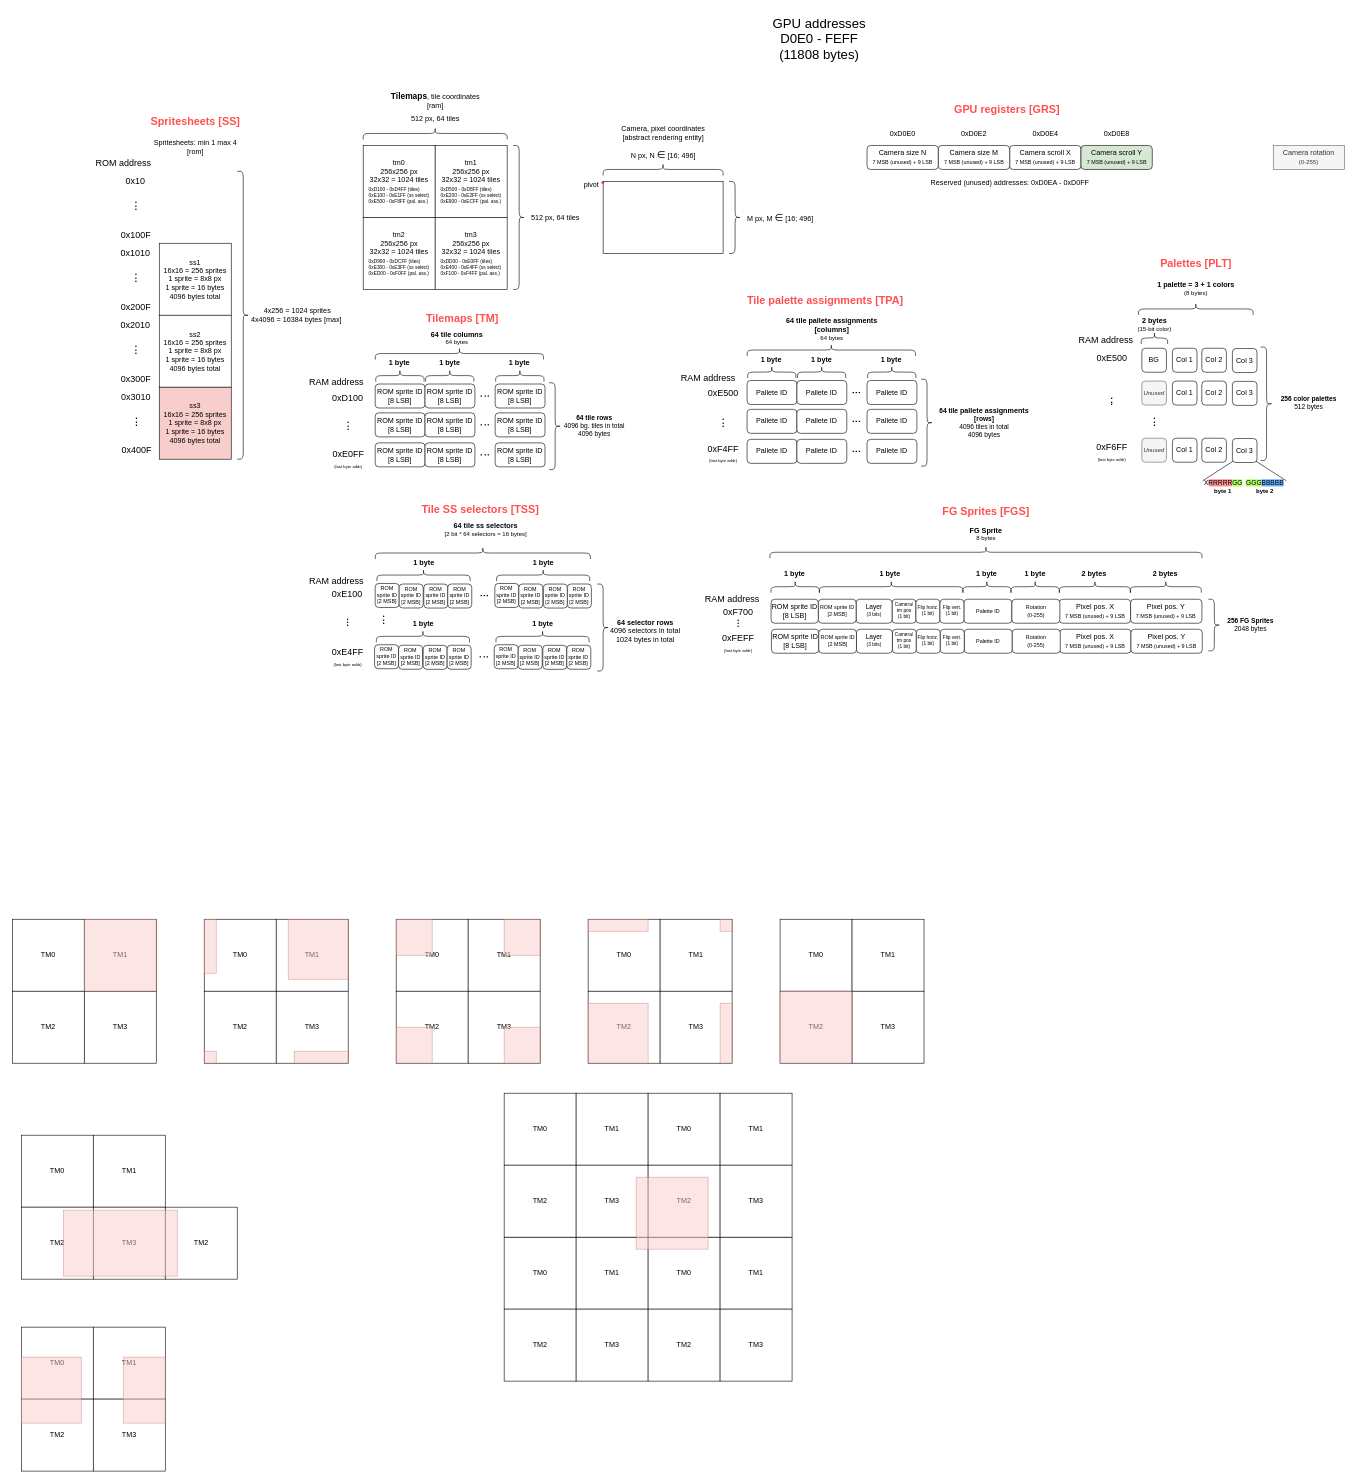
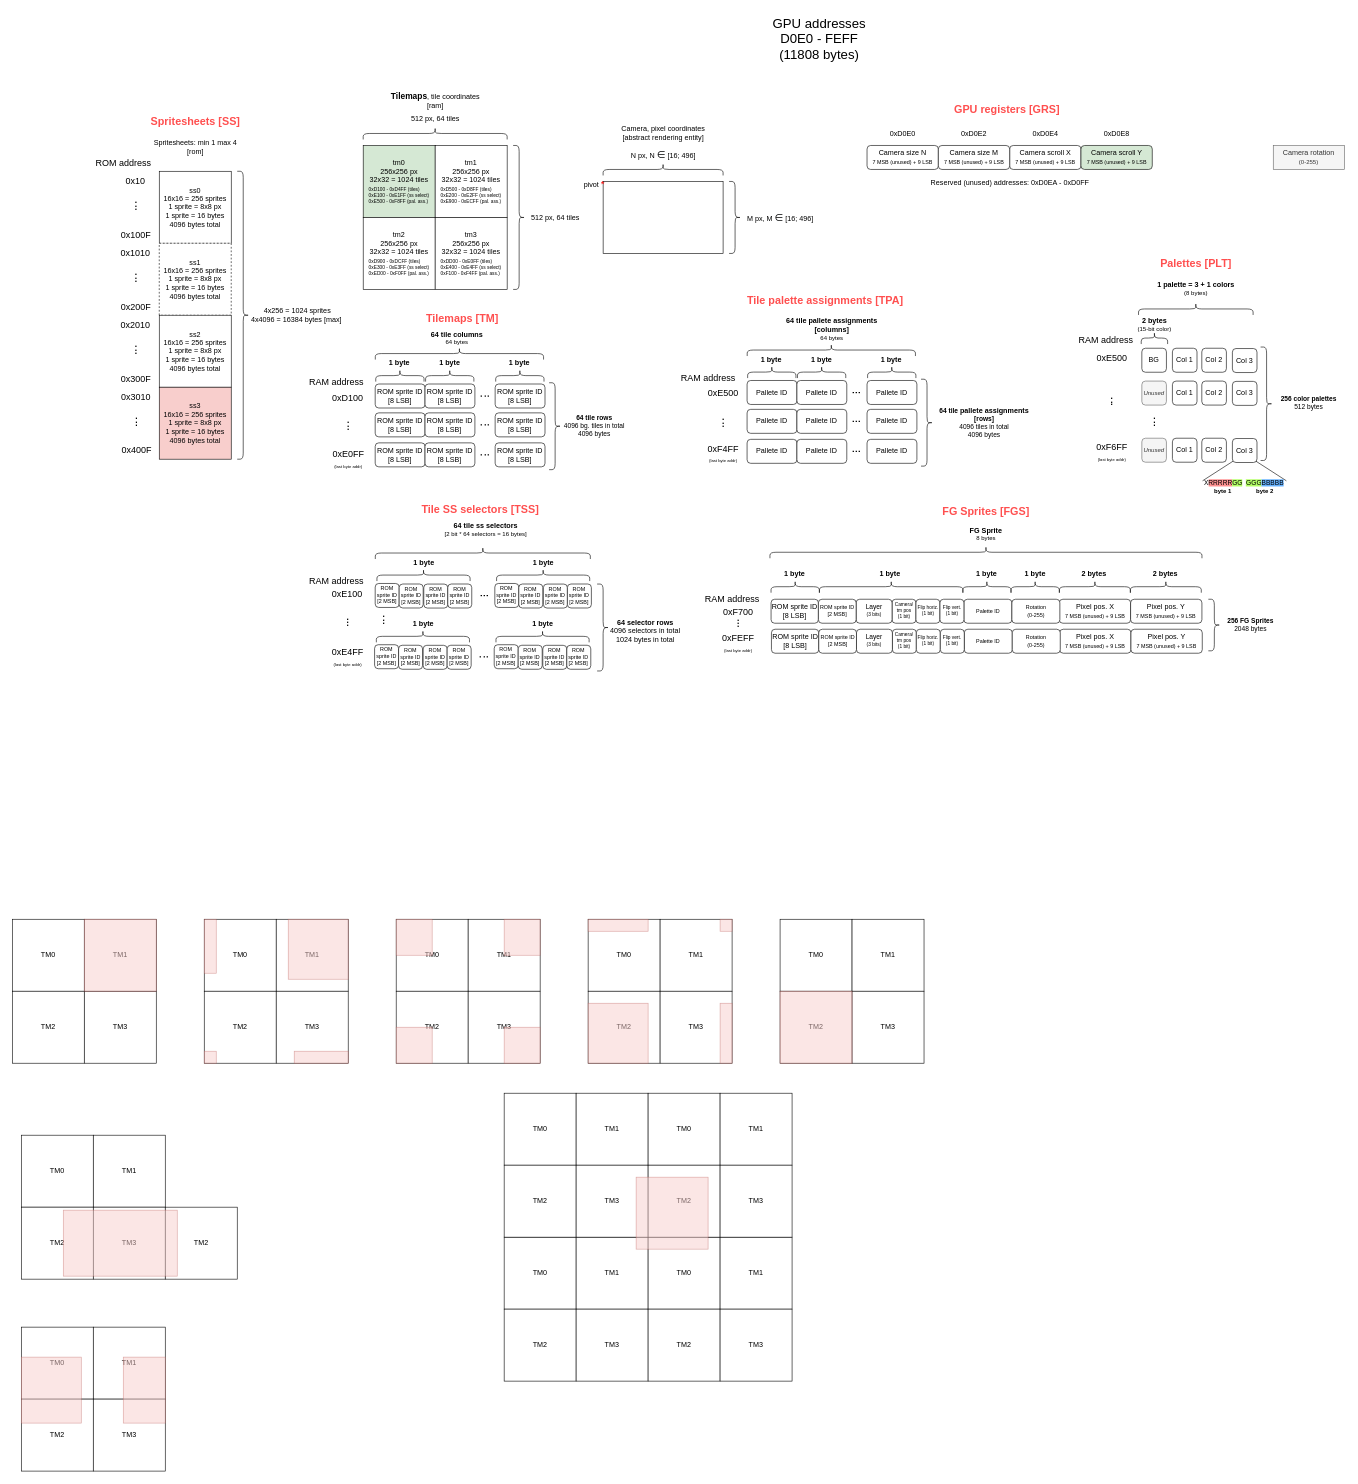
- <mxCell id="2" value="tm0&lt;br&gt;256x256 px&lt;div&gt;32x32 = 1024 tiles&lt;br&gt;&lt;div style=&quot;text-align: left;&quot;&gt;&lt;span style=&quot;font-size: 8px; background-color: transparent; color: light-dark(rgb(0, 0, 0), rgb(255, 255, 255));&quot;&gt;0xD100 - 0xD4FF (tiles)&lt;/span&gt;&lt;/div&gt;&lt;font style=&quot;font-size: 8px;&quot;&gt;&lt;div style=&quot;text-align: left;&quot;&gt;&lt;span style=&quot;background-color: transparent; color: light-dark(rgb(0, 0, 0), rgb(255, 255, 255));&quot;&gt;0xE100 - 0xE1FF (ss select)&lt;br&gt;0xE500 - 0xF8FF (pal. ass.)&lt;/span&gt;&lt;/div&gt;&lt;/font&gt;&lt;/div&gt;" style="whiteSpace=wrap;html=1;aspect=fixed;" vertex="1" parent="1"><mxGeometry x="605" y="242" width="120" height="120" as="geometry" /></mxCell>
+ <mxCell id="2" value="tm0&lt;br&gt;256x256 px&lt;div&gt;32x32 = 1024 tiles&lt;br&gt;&lt;div style=&quot;text-align: left;&quot;&gt;&lt;span style=&quot;font-size: 8px; background-color: transparent; color: light-dark(rgb(0, 0, 0), rgb(255, 255, 255));&quot;&gt;0xD100 - 0xD4FF (tiles)&lt;/span&gt;&lt;/div&gt;&lt;font style=&quot;font-size: 8px;&quot;&gt;&lt;div style=&quot;text-align: left;&quot;&gt;&lt;span style=&quot;background-color: transparent; color: light-dark(rgb(0, 0, 0), rgb(255, 255, 255));&quot;&gt;0xE100 - 0xE1FF (ss select)&lt;br&gt;0xE500 - 0xF8FF (pal. ass.)&lt;/span&gt;&lt;/div&gt;&lt;/font&gt;&lt;/div&gt;" style="whiteSpace=wrap;html=1;aspect=fixed;fillColor=#d5e8d4;" vertex="1" parent="1"><mxGeometry x="605" y="242" width="120" height="120" as="geometry" /></mxCell>
+ <mxCell id="17" value="ss0&lt;br&gt;&lt;div&gt;&lt;span style=&quot;background-color: transparent; color: light-dark(rgb(0, 0, 0), rgb(255, 255, 255));&quot;&gt;16x16 = 256 sprites&lt;/span&gt;&lt;/div&gt;&lt;div&gt;&lt;span style=&quot;background-color: transparent; color: light-dark(rgb(0, 0, 0), rgb(255, 255, 255));&quot;&gt;1 sprite = 8x8 px&lt;/span&gt;&lt;/div&gt;&lt;div&gt;&lt;span style=&quot;background-color: transparent; color: light-dark(rgb(0, 0, 0), rgb(255, 255, 255));&quot;&gt;1 sprite = 16 bytes&lt;br&gt;4096 bytes total&lt;/span&gt;&lt;/div&gt;" style="whiteSpace=wrap;html=1;aspect=fixed;" vertex="1" parent="1"><mxGeometry x="265" y="285" width="120" height="120" as="geometry" /></mxCell>
- <mxCell id="18" value="ss1&lt;br&gt;&lt;div&gt;16x16 = 256 sprites&lt;/div&gt;&lt;div&gt;1 sprite = 8x8 px&lt;/div&gt;&lt;div&gt;1 sprite = 16 bytes&lt;br&gt;4096 bytes total&lt;/div&gt;" style="whiteSpace=wrap;html=1;aspect=fixed;" vertex="1" parent="1"><mxGeometry x="265" y="405" width="120" height="120" as="geometry" /></mxCell>
+ <mxCell id="18" value="ss1&lt;br&gt;&lt;div&gt;16x16 = 256 sprites&lt;/div&gt;&lt;div&gt;1 sprite = 8x8 px&lt;/div&gt;&lt;div&gt;1 sprite = 16 bytes&lt;br&gt;4096 bytes total&lt;/div&gt;" style="whiteSpace=wrap;html=1;aspect=fixed;dashed=1;" vertex="1" parent="1"><mxGeometry x="265" y="405" width="120" height="120" as="geometry" /></mxCell>
